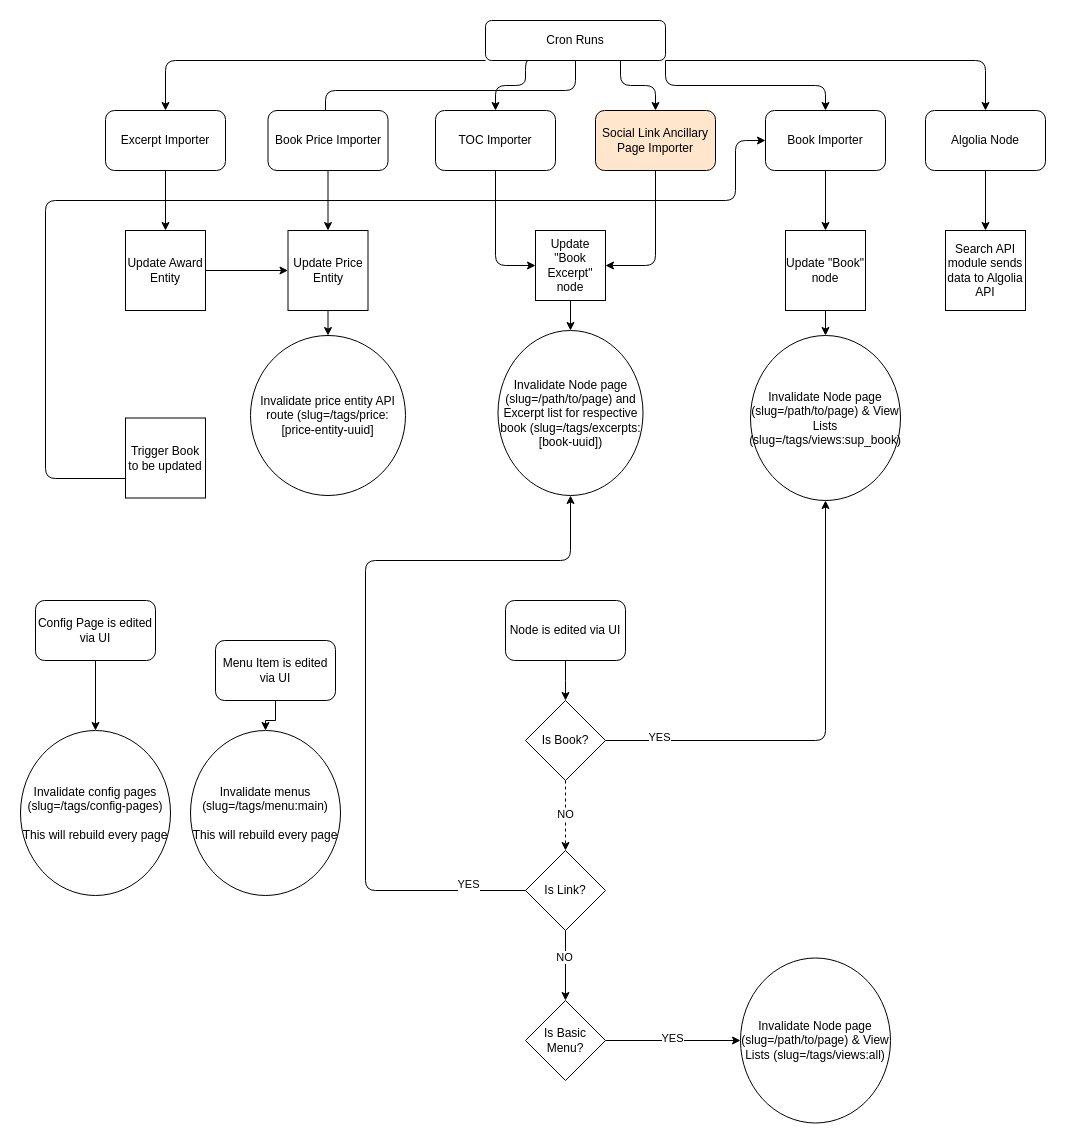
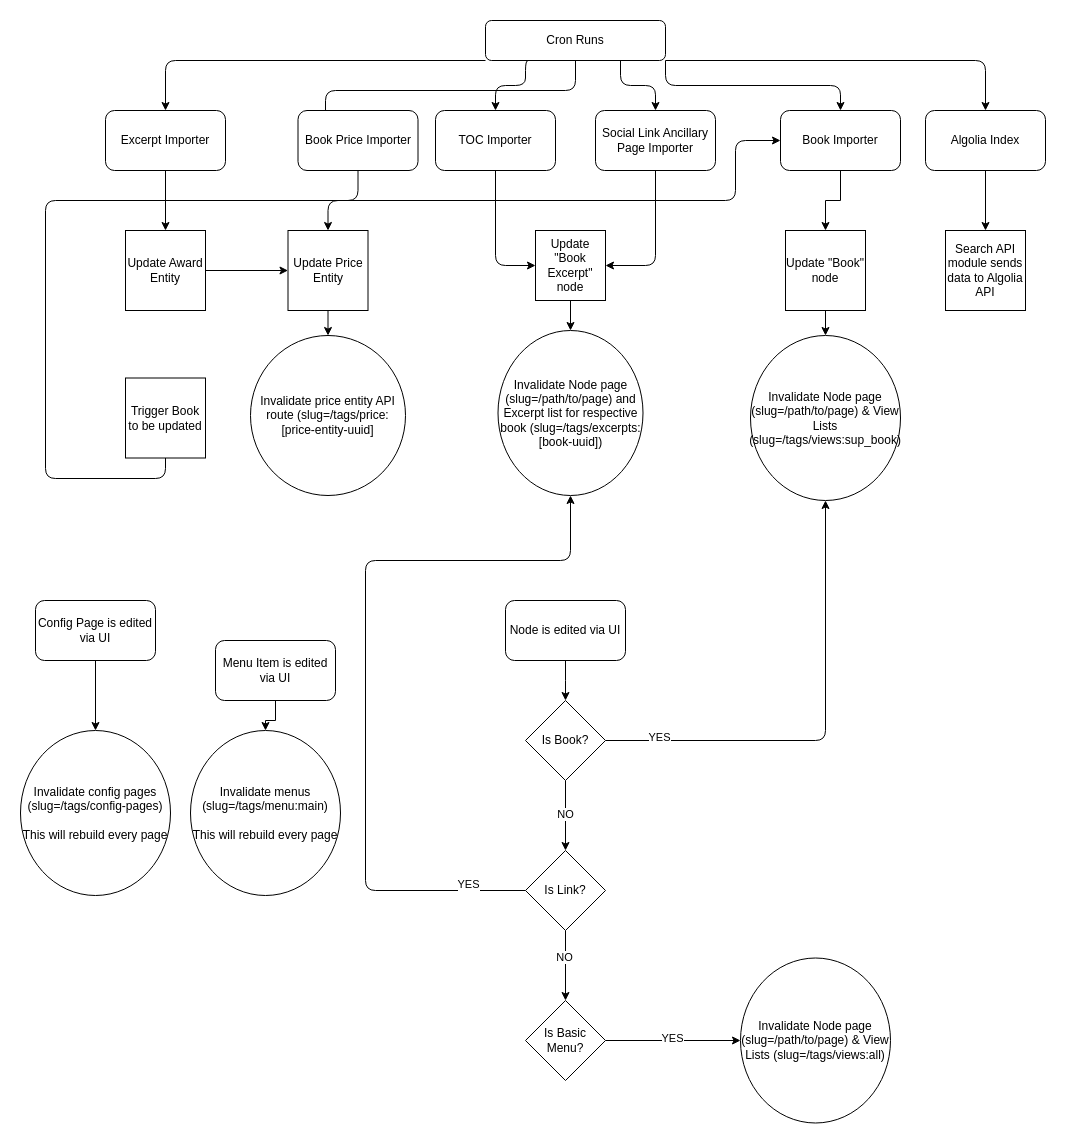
- <mxCell id="16" value="Book Price Importer" style="rounded=1;whiteSpace=wrap;html=1;" parent="1" vertex="1"><mxGeometry x="267.5" y="110" width="120" height="60" as="geometry" /></mxCell>
+ <mxCell id="16" value="Book Price Importer" style="rounded=1;whiteSpace=wrap;html=1;" parent="1" vertex="1"><mxGeometry x="297.5" y="110" width="120" height="60" as="geometry" /></mxCell>
- <mxCell id="10" value="Social Link Ancillary Page Importer" style="rounded=1;whiteSpace=wrap;html=1;fillColor=#ffe6cc;" parent="1" vertex="1"><mxGeometry x="595" y="110" width="120" height="60" as="geometry" /></mxCell>
+ <mxCell id="10" value="Social Link Ancillary Page Importer" style="rounded=1;whiteSpace=wrap;html=1;" parent="1" vertex="1"><mxGeometry x="595" y="110" width="120" height="60" as="geometry" /></mxCell>
- <mxCell id="12" value="Book Importer" style="rounded=1;whiteSpace=wrap;html=1;" parent="1" vertex="1"><mxGeometry x="765" y="110" width="120" height="60" as="geometry" /></mxCell>
+ <mxCell id="12" value="Book Importer" style="rounded=1;whiteSpace=wrap;html=1;" parent="1" vertex="1"><mxGeometry x="780" y="110" width="120" height="60" as="geometry" /></mxCell>
- <mxCell id="14" value="Algolia Node" style="rounded=1;whiteSpace=wrap;html=1;" parent="1" vertex="1"><mxGeometry x="925" y="110" width="120" height="60" as="geometry" /></mxCell>
+ <mxCell id="14" value="Algolia Index" style="rounded=1;whiteSpace=wrap;html=1;" parent="1" vertex="1"><mxGeometry x="925" y="110" width="120" height="60" as="geometry" /></mxCell>
- <mxCell id="24" value="Trigger Book to be updated" style="whiteSpace=wrap;html=1;aspect=fixed;" parent="1" vertex="1"><mxGeometry x="125" y="417.5" width="80" height="80" as="geometry" /></mxCell>
+ <mxCell id="24" value="Trigger Book to be updated" style="whiteSpace=wrap;html=1;aspect=fixed;" parent="1" vertex="1"><mxGeometry x="125" y="377.5" width="80" height="80" as="geometry" /></mxCell>
- <mxCell id="37" style="edgeStyle=orthogonalEdgeStyle;rounded=0;orthogonalLoop=1;jettySize=auto;html=1;exitX=0.5;exitY=1;exitDx=0;exitDy=0;entryX=0.5;entryY=0;entryDx=0;entryDy=0;dashed=1;" parent="1" source="41" target="46" edge="1"><mxGeometry relative="1" as="geometry" /></mxCell>
+ <mxCell id="37" style="edgeStyle=orthogonalEdgeStyle;rounded=0;orthogonalLoop=1;jettySize=auto;html=1;exitX=0.5;exitY=1;exitDx=0;exitDy=0;entryX=0.5;entryY=0;entryDx=0;entryDy=0;" parent="1" source="41" target="46" edge="1"><mxGeometry relative="1" as="geometry" /></mxCell>
